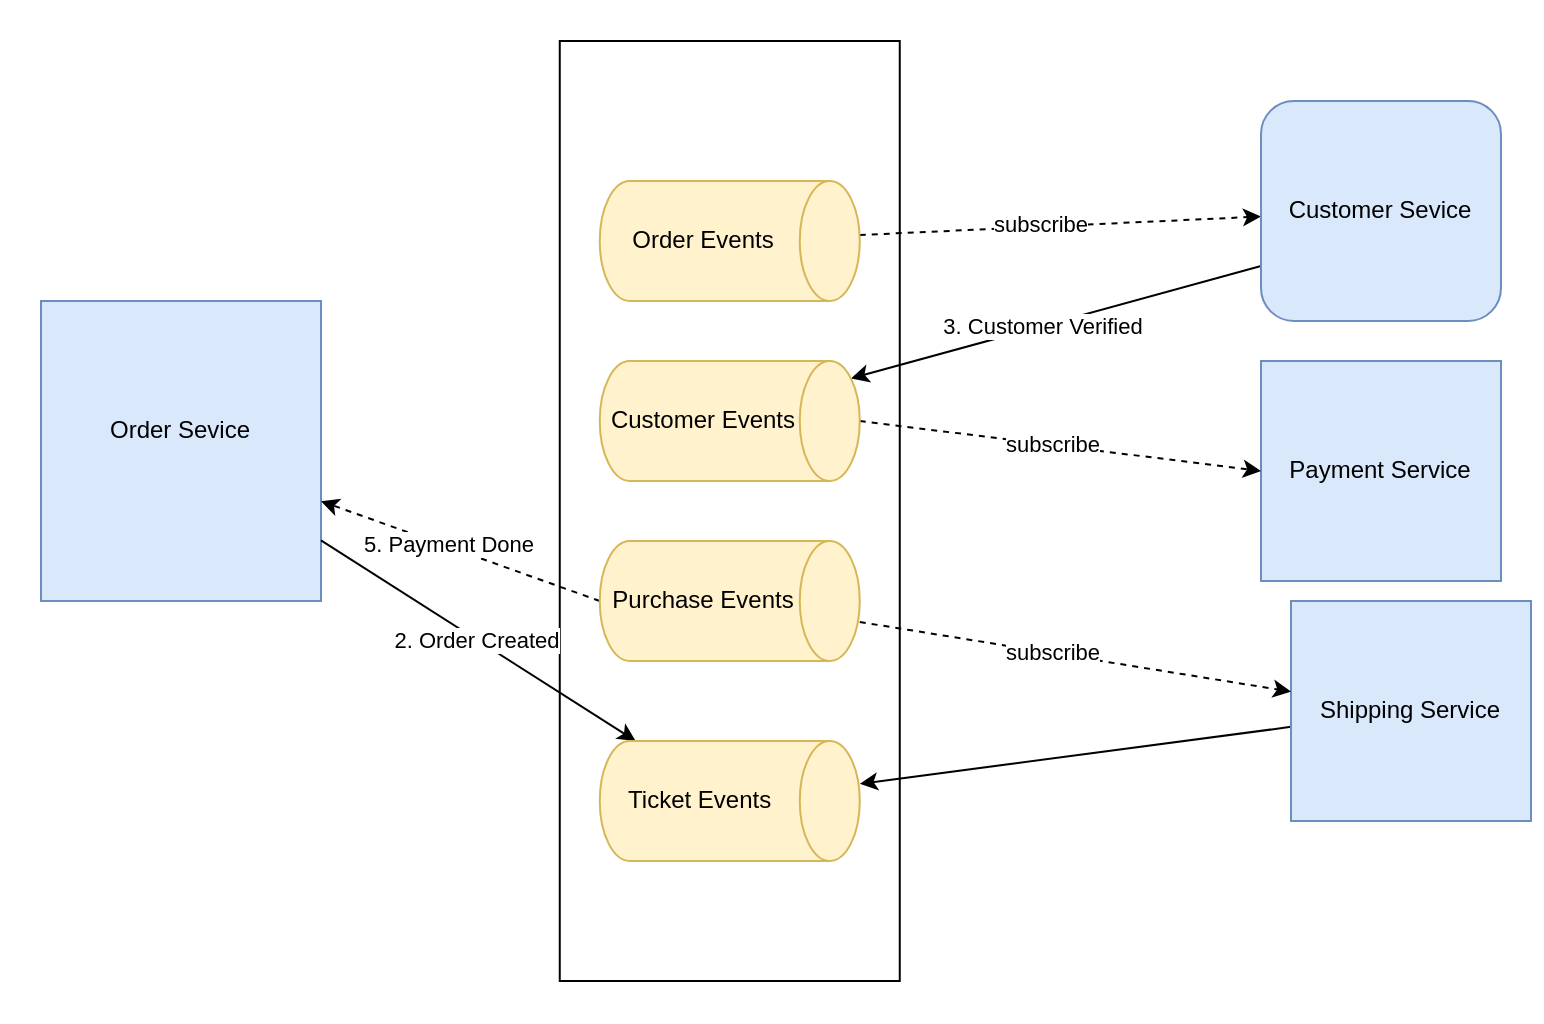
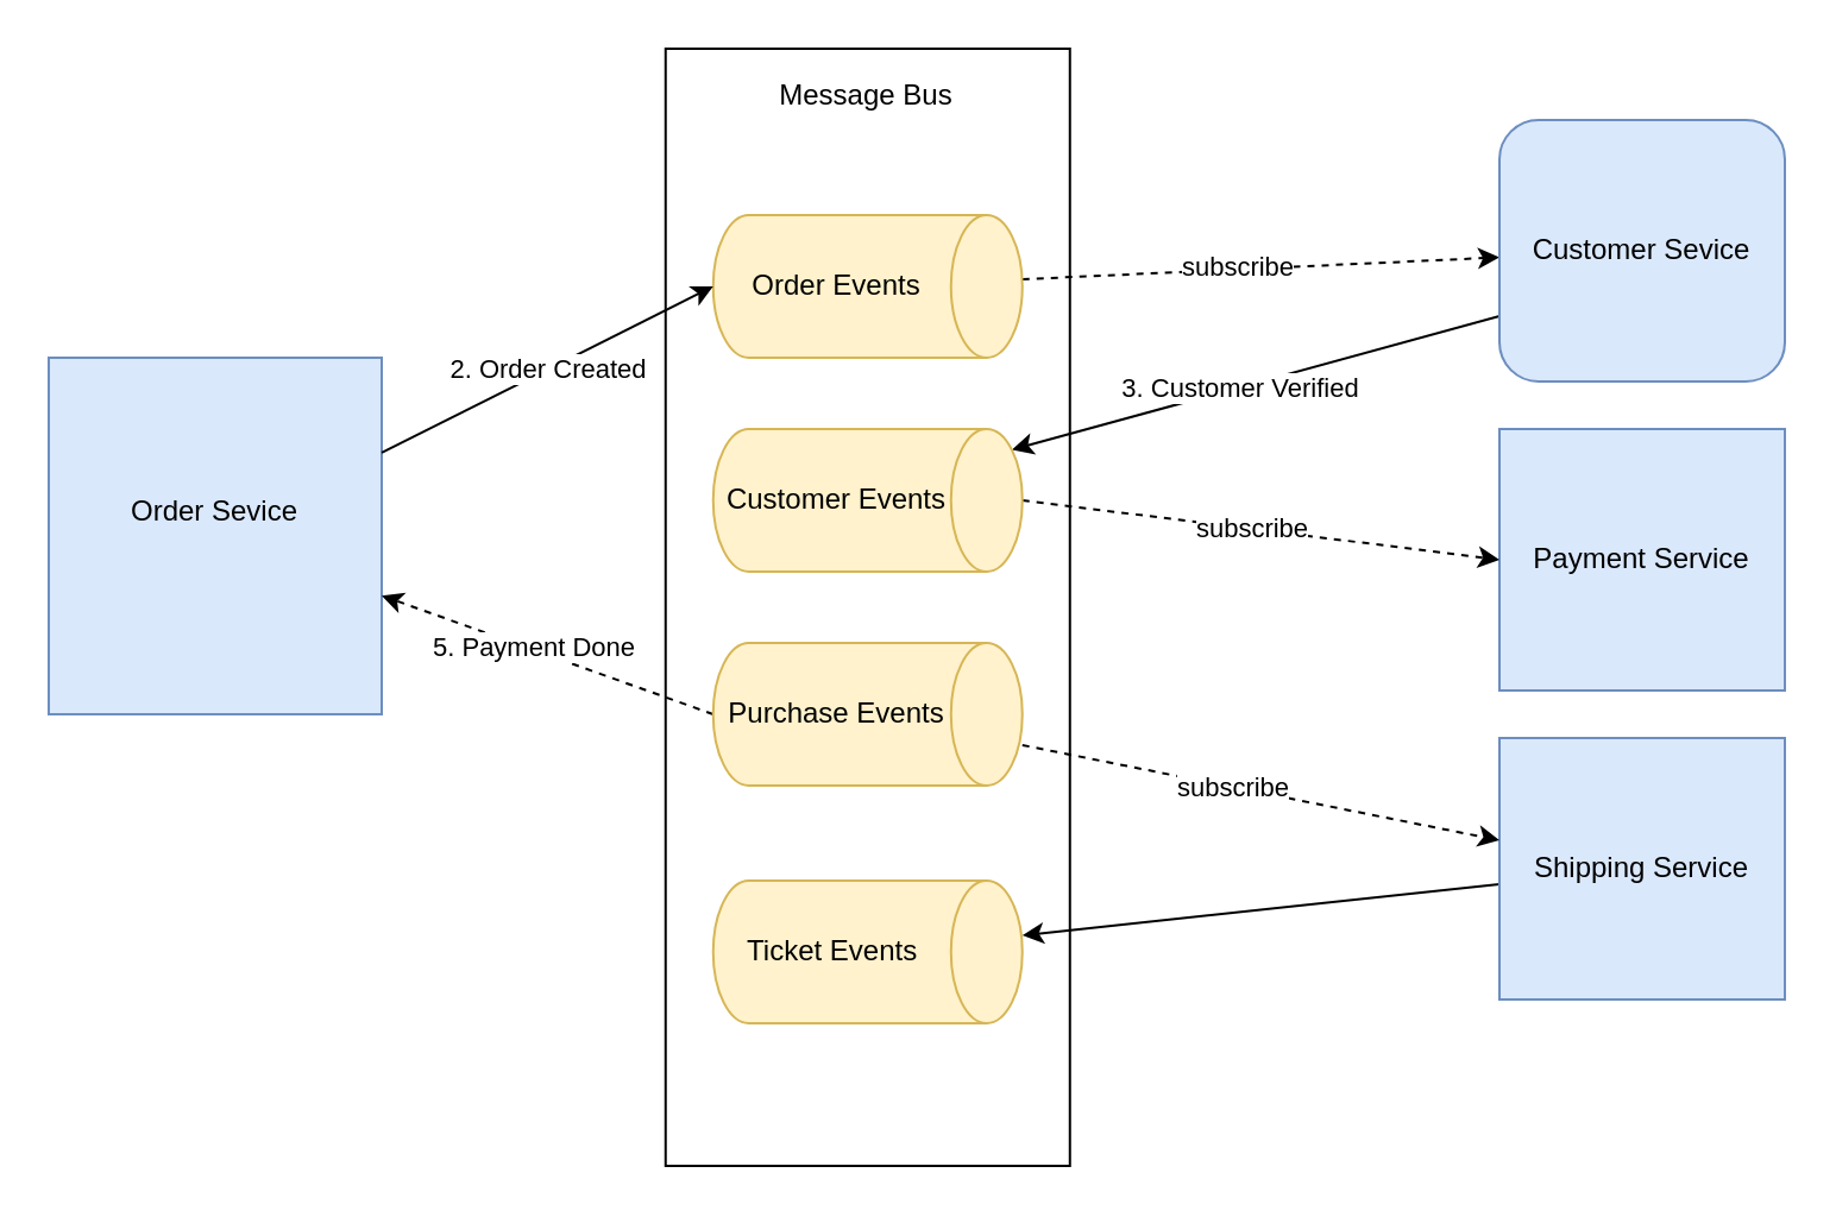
+ <mxCell id="4" value="Message Bus" style="text;html=1;strokeColor=none;fillColor=none;align=center;verticalAlign=middle;whiteSpace=wrap;rounded=0;" parent="1" vertex="1"><mxGeometry x="299.38" y="30" width="130" height="20" as="geometry" /></mxCell>
- <mxCell id="14" value="2. Order Created" style="rounded=0;orthogonalLoop=1;jettySize=auto;html=1;" parent="1" source="2" target="23" edge="1"><mxGeometry relative="1" as="geometry" /></mxCell>
+ <mxCell id="14" value="2. Order Created" style="rounded=0;orthogonalLoop=1;jettySize=auto;html=1;entryX=0.5;entryY=1;entryDx=0;entryDy=0;entryPerimeter=0;" parent="1" source="2" target="7" edge="1"><mxGeometry relative="1" as="geometry" /></mxCell>
- <mxCell id="13" value="Shipping Service" style="rounded=0;whiteSpace=wrap;html=1;fillColor=#dae8fc;strokeColor=#6c8ebf;" parent="1" vertex="1"><mxGeometry x="645" y="300" width="120" height="110" as="geometry" /></mxCell>
+ <mxCell id="13" value="Shipping Service" style="rounded=0;whiteSpace=wrap;html=1;fillColor=#dae8fc;strokeColor=#6c8ebf;" parent="1" vertex="1"><mxGeometry x="630" y="310" width="120" height="110" as="geometry" /></mxCell>
